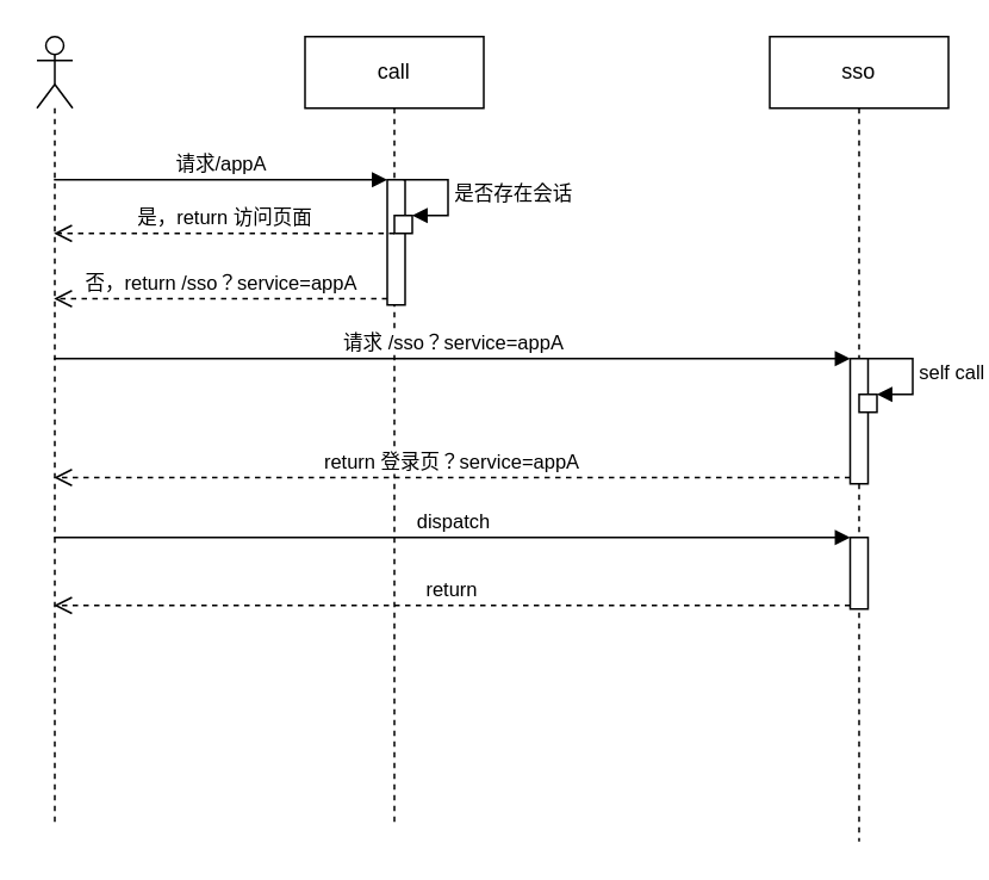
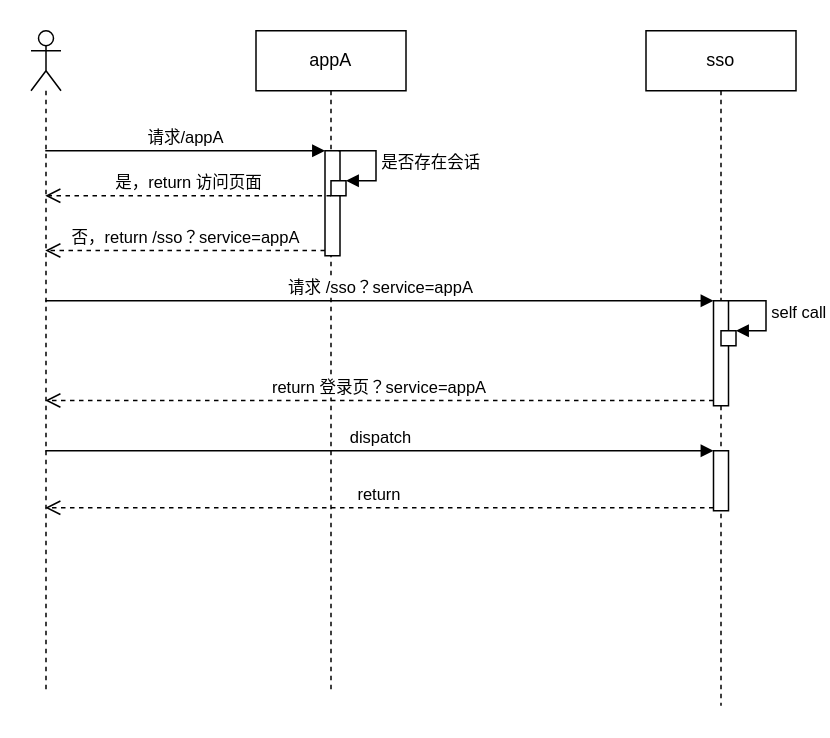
- <mxCell id="3" value="call" style="shape=umlLifeline;perimeter=lifelinePerimeter;whiteSpace=wrap;html=1;container=1;collapsible=0;recursiveResize=0;outlineConnect=0;" vertex="1" parent="1"><mxGeometry x="170" y="20" width="100" height="440" as="geometry" /></mxCell>
+ <mxCell id="3" value="appA" style="shape=umlLifeline;perimeter=lifelinePerimeter;whiteSpace=wrap;html=1;container=1;collapsible=0;recursiveResize=0;outlineConnect=0;" vertex="1" parent="1"><mxGeometry x="170" y="20" width="100" height="440" as="geometry" /></mxCell>
